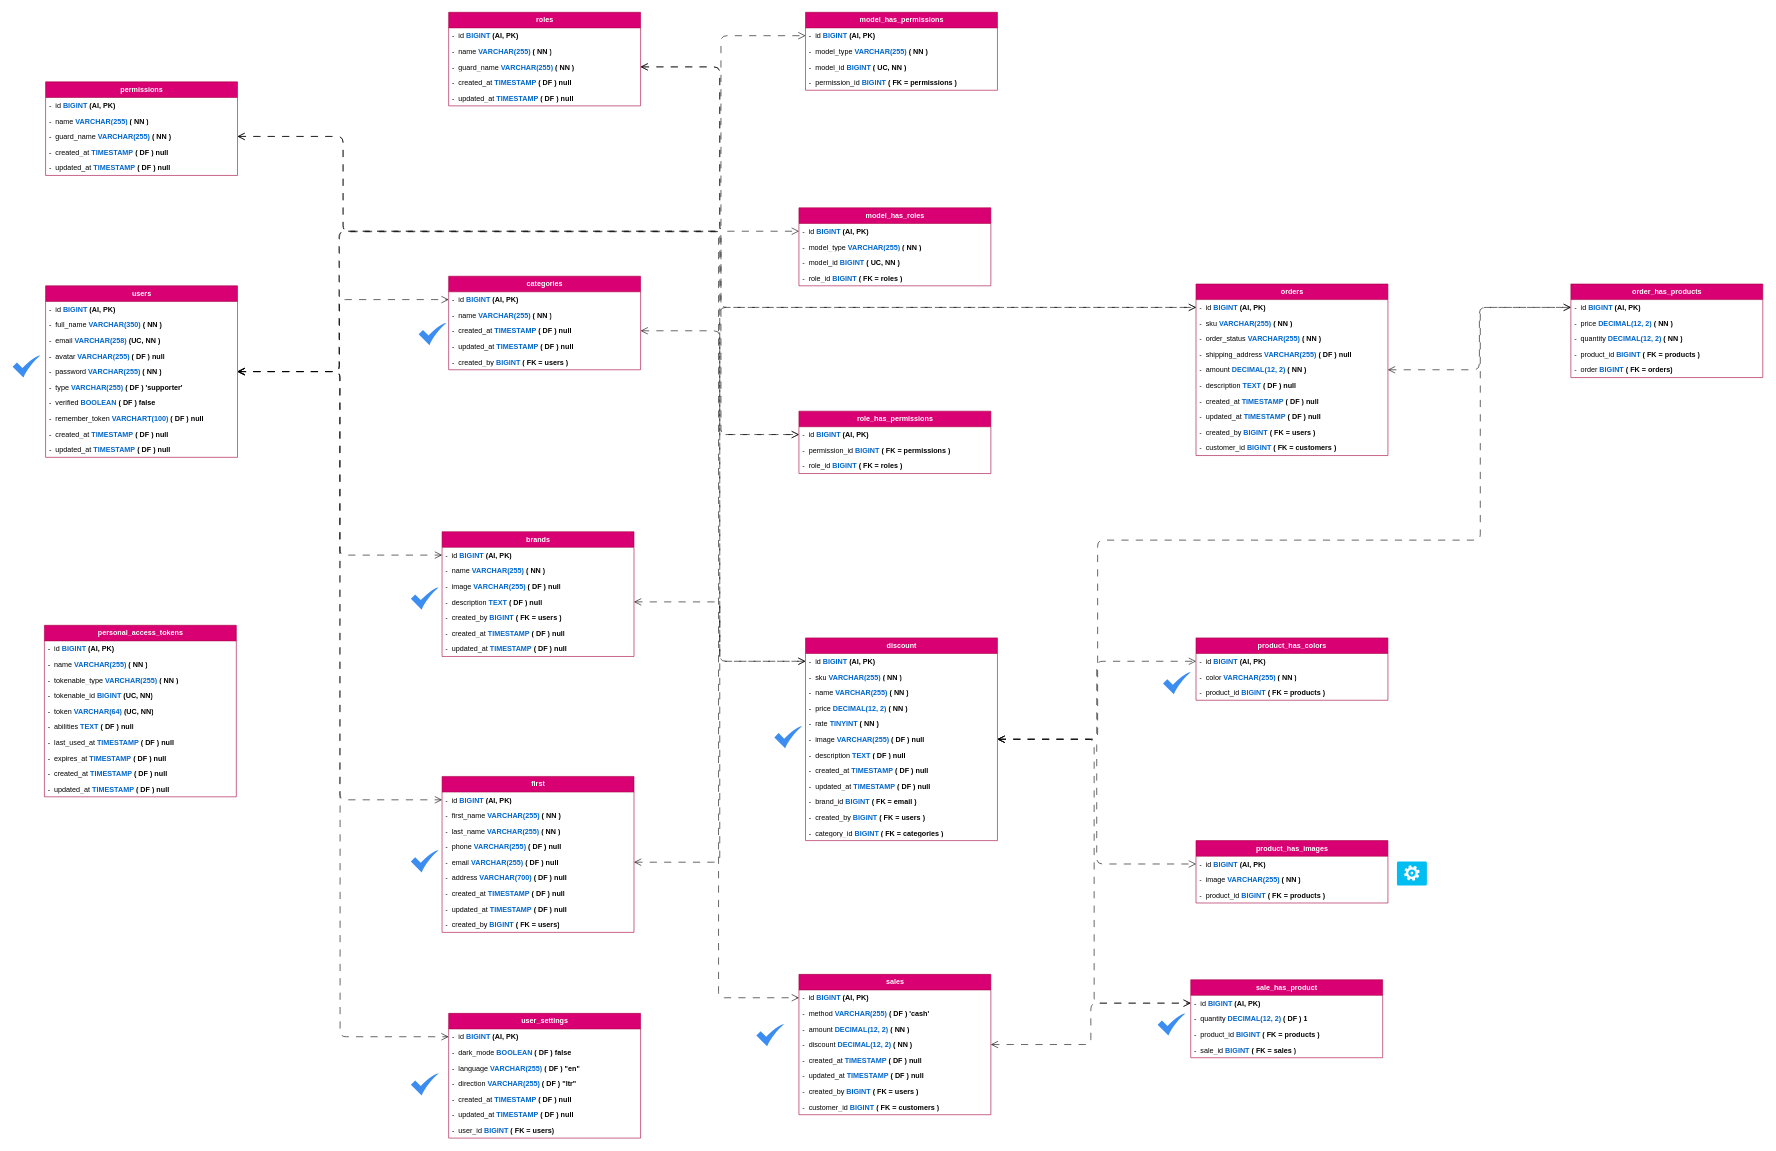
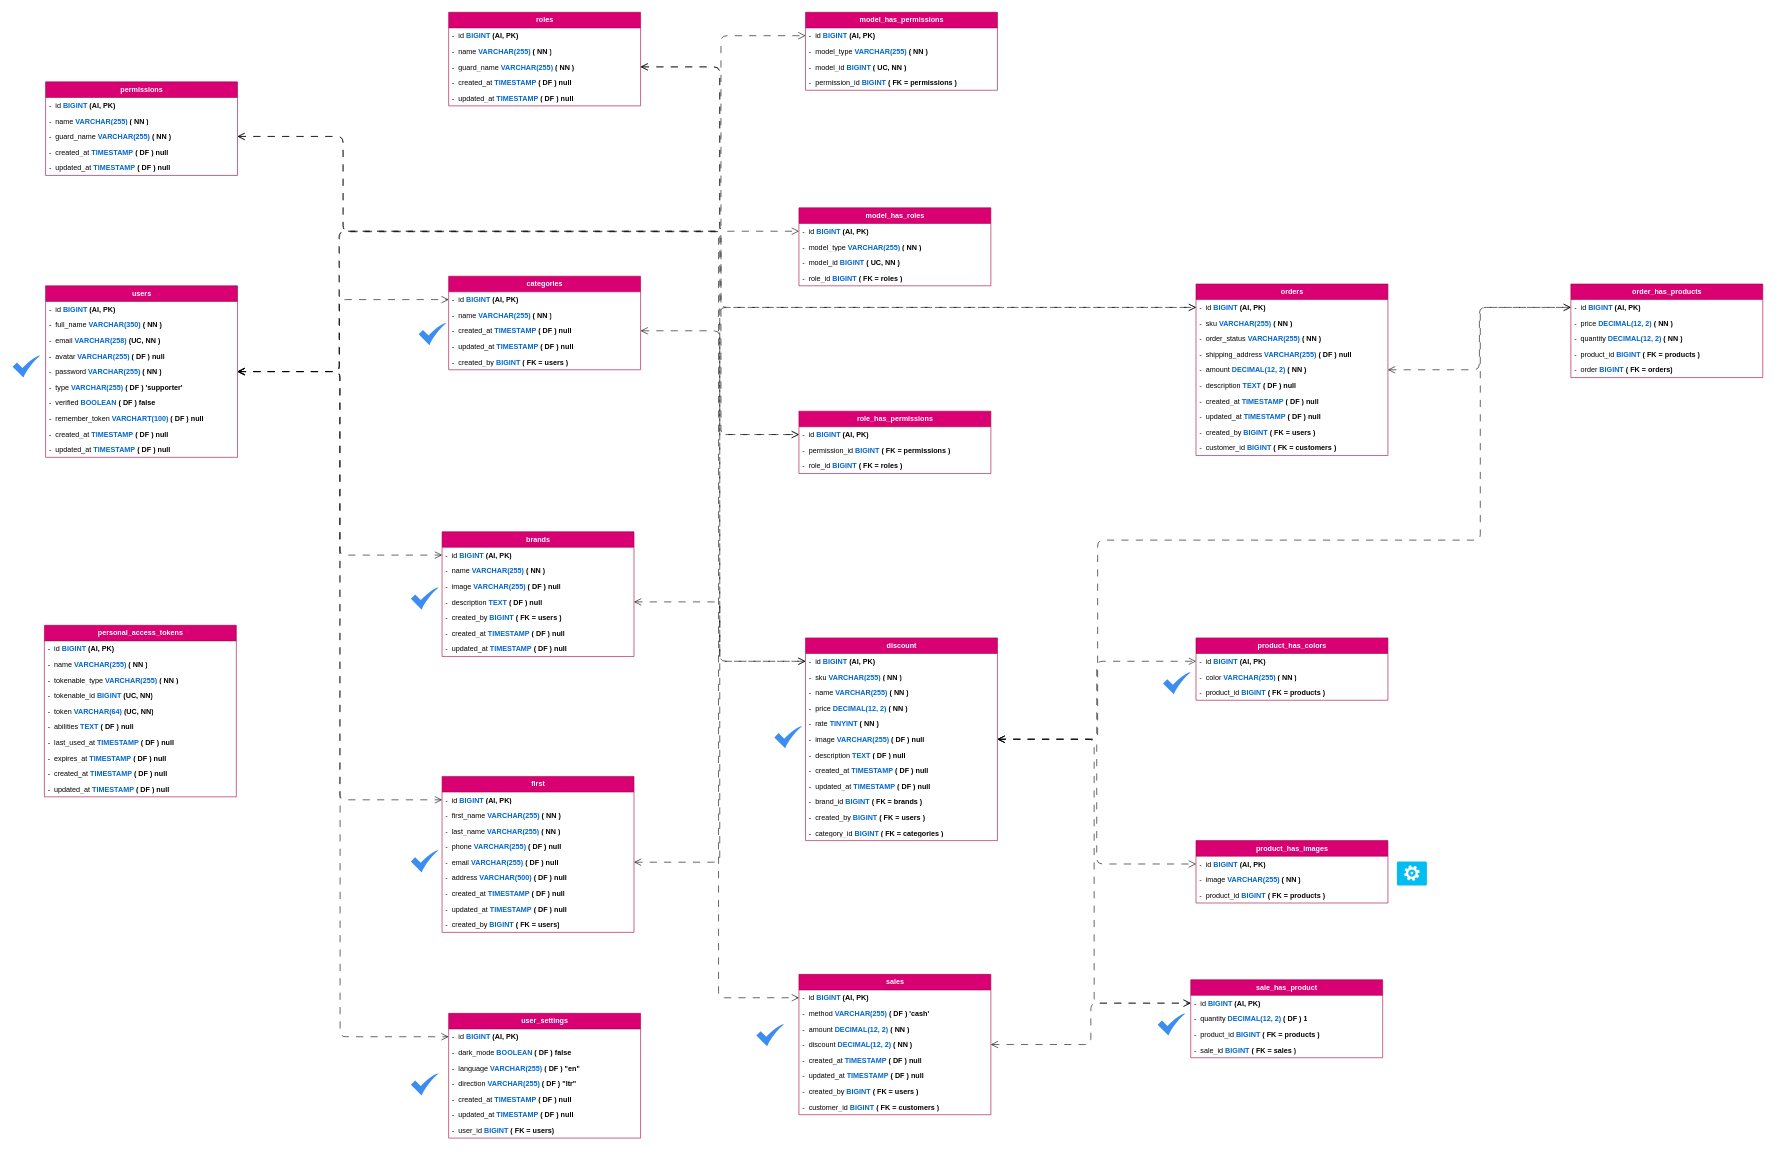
- <mxCell id="40" value="-&amp;nbsp; brand_id&amp;nbsp;&lt;font color=&quot;#0066cc&quot;&gt;&lt;b&gt;BIGINT&amp;nbsp;&lt;/b&gt;&lt;/font&gt;&lt;b&gt;( FK = email )&lt;/b&gt;" style="text;align=left;verticalAlign=top;spacingLeft=4;spacingRight=4;overflow=hidden;rotatable=1;points=[[0,0.5],[1,0.5]];portConstraint=eastwest;whiteSpace=wrap;html=1;fontSize=12;movable=1;resizable=1;deletable=1;editable=1;locked=0;connectable=1;" parent="30" vertex="1"><mxGeometry y="260" width="320" height="26" as="geometry" /></mxCell>
+ <mxCell id="40" value="-&amp;nbsp; brand_id&amp;nbsp;&lt;font color=&quot;#0066cc&quot;&gt;&lt;b&gt;BIGINT&amp;nbsp;&lt;/b&gt;&lt;/font&gt;&lt;b&gt;( FK = brands )&lt;/b&gt;" style="text;align=left;verticalAlign=top;spacingLeft=4;spacingRight=4;overflow=hidden;rotatable=1;points=[[0,0.5],[1,0.5]];portConstraint=eastwest;whiteSpace=wrap;html=1;fontSize=12;movable=1;resizable=1;deletable=1;editable=1;locked=0;connectable=1;" parent="30" vertex="1"><mxGeometry y="260" width="320" height="26" as="geometry" /></mxCell>
- <mxCell id="134" value="-&amp;nbsp; address&amp;nbsp;&lt;font color=&quot;#0066cc&quot;&gt;&lt;b&gt;VARCHAR(700)&amp;nbsp;&lt;/b&gt;&lt;/font&gt;&lt;b&gt;( DF ) null&lt;/b&gt;" style="text;align=left;verticalAlign=top;spacingLeft=4;spacingRight=4;overflow=hidden;rotatable=1;points=[[0,0.5],[1,0.5]];portConstraint=eastwest;whiteSpace=wrap;html=1;fontSize=12;movable=1;resizable=1;deletable=1;editable=1;locked=0;connectable=1;" parent="128" vertex="1"><mxGeometry y="156" width="320" height="26" as="geometry" /></mxCell>
+ <mxCell id="134" value="-&amp;nbsp; address&amp;nbsp;&lt;font color=&quot;#0066cc&quot;&gt;&lt;b&gt;VARCHAR(500)&amp;nbsp;&lt;/b&gt;&lt;/font&gt;&lt;b&gt;( DF ) null&lt;/b&gt;" style="text;align=left;verticalAlign=top;spacingLeft=4;spacingRight=4;overflow=hidden;rotatable=1;points=[[0,0.5],[1,0.5]];portConstraint=eastwest;whiteSpace=wrap;html=1;fontSize=12;movable=1;resizable=1;deletable=1;editable=1;locked=0;connectable=1;" parent="128" vertex="1"><mxGeometry y="156" width="320" height="26" as="geometry" /></mxCell>
